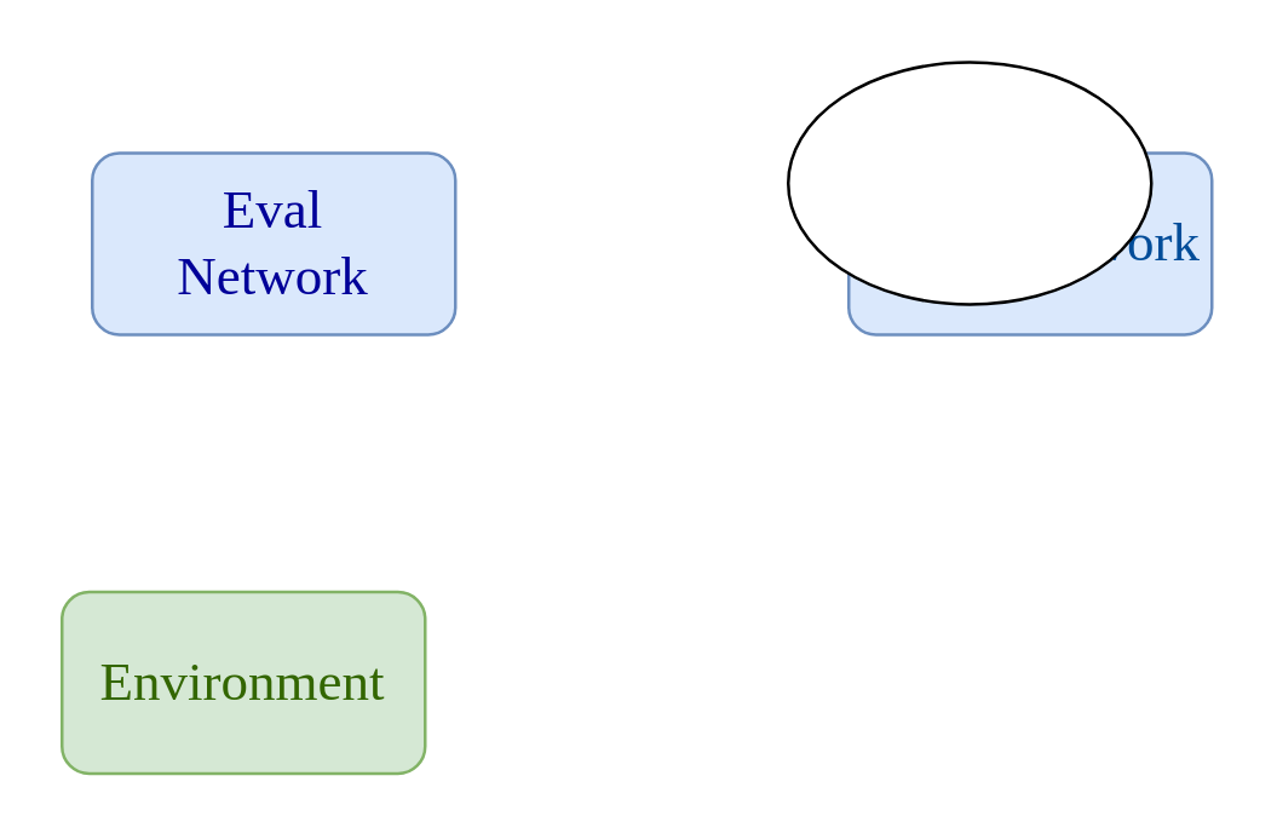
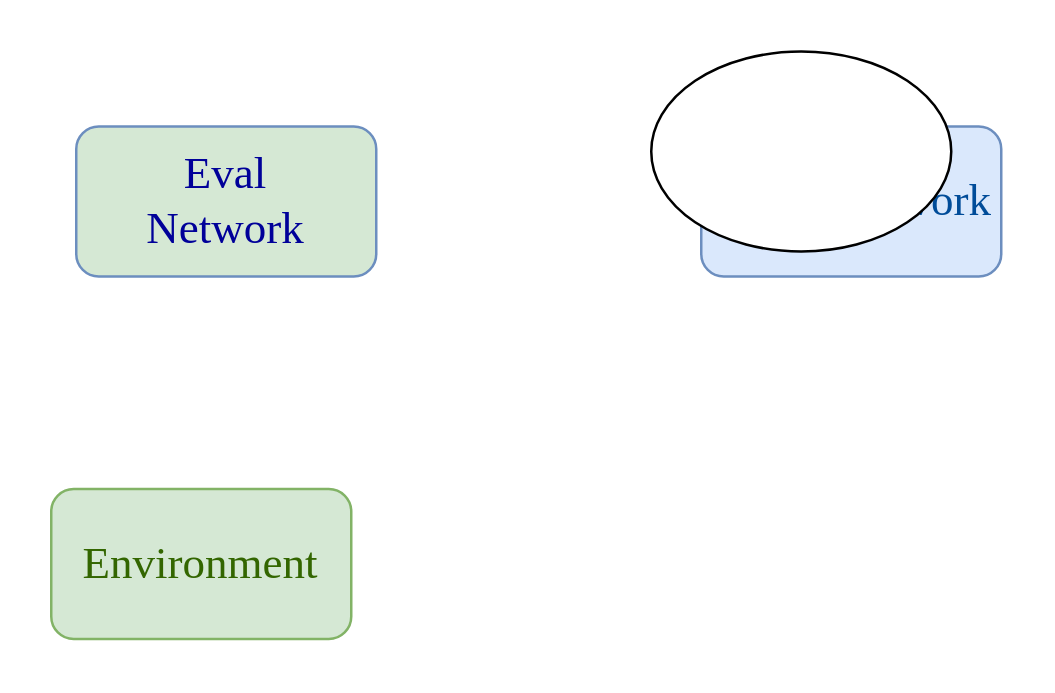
- <mxCell id="3" value="&lt;div&gt;&lt;font color=&quot;#000099&quot; face=&quot;Comic Sans MS&quot; style=&quot;font-size: 18px&quot;&gt;Eval&lt;/font&gt;&lt;/div&gt;&lt;div&gt;&lt;font color=&quot;#000099&quot; face=&quot;Comic Sans MS&quot; style=&quot;font-size: 18px&quot;&gt;Network&lt;/font&gt;&lt;/div&gt;" parent="1" style="rounded=1;whiteSpace=wrap;html=1;fillColor=#dae8fc;strokeColor=#6c8ebf;" vertex="1"><mxGeometry as="geometry" x="30" y="50" width="120" height="60" /></mxCell>
+ <mxCell id="3" value="&lt;div&gt;&lt;font color=&quot;#000099&quot; face=&quot;Comic Sans MS&quot; style=&quot;font-size: 18px&quot;&gt;Eval&lt;/font&gt;&lt;/div&gt;&lt;div&gt;&lt;font color=&quot;#000099&quot; face=&quot;Comic Sans MS&quot; style=&quot;font-size: 18px&quot;&gt;Network&lt;/font&gt;&lt;/div&gt;" parent="1" style="rounded=1;whiteSpace=wrap;html=1;fillColor=#d5e8d4;strokeColor=#6c8ebf;" vertex="1"><mxGeometry as="geometry" x="30" y="50" width="120" height="60" /></mxCell>
